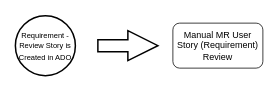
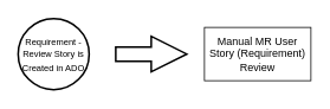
- <mxCell id="4" value="Manual MR User Story (Requirement) Review" style="rounded=1;whiteSpace=wrap;html=1;" vertex="1" parent="1"><mxGeometry x="230" y="30" width="120" height="60" as="geometry" /></mxCell>
+ <mxCell id="4" value="Manual MR User Story (Requirement) Review" style="whiteSpace=wrap;html=1;rounded=0;" vertex="1" parent="1"><mxGeometry x="230" y="30" width="120" height="60" as="geometry" /></mxCell>
